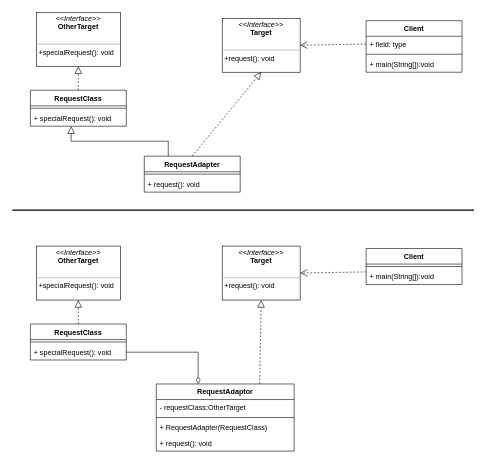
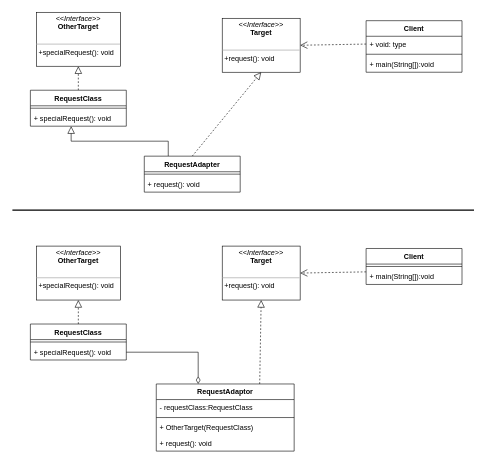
- <mxCell id="4" value="+ field: type" style="text;strokeColor=none;fillColor=none;align=left;verticalAlign=top;spacingLeft=4;spacingRight=4;overflow=hidden;rotatable=0;points=[[0,0.5],[1,0.5]];portConstraint=eastwest;" vertex="1" parent="3"><mxGeometry y="26" width="160" height="26" as="geometry" /></mxCell>
+ <mxCell id="4" value="+ void: type" style="text;strokeColor=none;fillColor=none;align=left;verticalAlign=top;spacingLeft=4;spacingRight=4;overflow=hidden;rotatable=0;points=[[0,0.5],[1,0.5]];portConstraint=eastwest;" vertex="1" parent="3"><mxGeometry y="26" width="160" height="26" as="geometry" /></mxCell>
- <mxCell id="30" value="- requestClass:OtherTarget" style="text;strokeColor=none;fillColor=none;align=left;verticalAlign=top;spacingLeft=4;spacingRight=4;overflow=hidden;rotatable=0;points=[[0,0.5],[1,0.5]];portConstraint=eastwest;" vertex="1" parent="29"><mxGeometry y="26" width="230" height="26" as="geometry" /></mxCell>
+ <mxCell id="30" value="- requestClass:RequestClass" style="text;strokeColor=none;fillColor=none;align=left;verticalAlign=top;spacingLeft=4;spacingRight=4;overflow=hidden;rotatable=0;points=[[0,0.5],[1,0.5]];portConstraint=eastwest;" vertex="1" parent="29"><mxGeometry y="26" width="230" height="26" as="geometry" /></mxCell>
- <mxCell id="32" value="+ RequestAdapter(RequestClass)" style="text;strokeColor=none;fillColor=none;align=left;verticalAlign=top;spacingLeft=4;spacingRight=4;overflow=hidden;rotatable=0;points=[[0,0.5],[1,0.5]];portConstraint=eastwest;" vertex="1" parent="29"><mxGeometry y="60" width="230" height="26" as="geometry" /></mxCell>
+ <mxCell id="32" value="+ OtherTarget(RequestClass)" style="text;strokeColor=none;fillColor=none;align=left;verticalAlign=top;spacingLeft=4;spacingRight=4;overflow=hidden;rotatable=0;points=[[0,0.5],[1,0.5]];portConstraint=eastwest;" vertex="1" parent="29"><mxGeometry y="60" width="230" height="26" as="geometry" /></mxCell>
